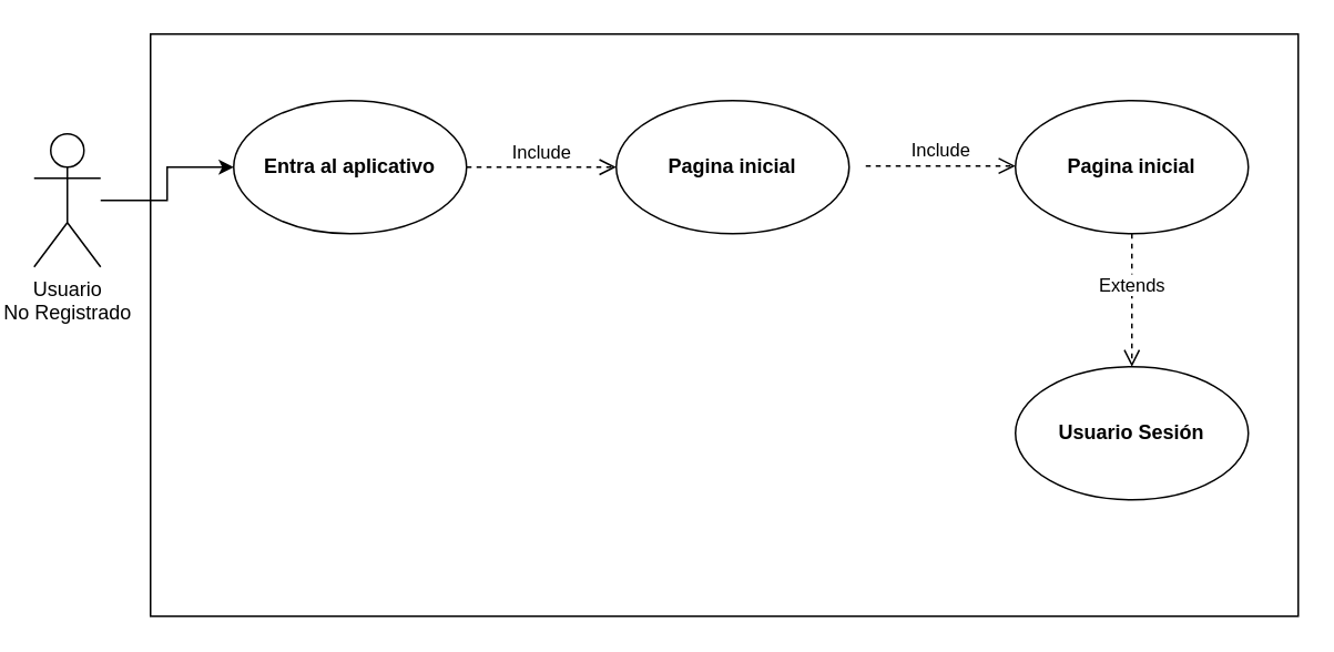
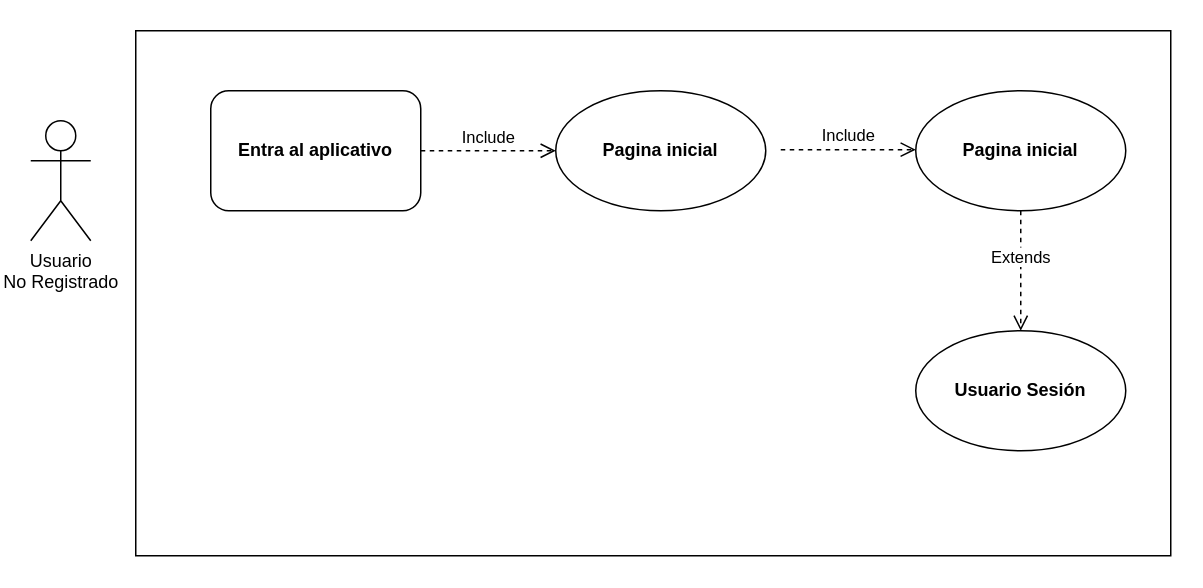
- <mxCell id="5" value="&lt;b&gt;Entra al aplicativo&lt;/b&gt;" style="ellipse;whiteSpace=wrap;html=1;" parent="1" vertex="1"><mxGeometry x="140" y="60" width="140" height="80" as="geometry" /></mxCell>
+ <mxCell id="5" value="&lt;b&gt;Entra al aplicativo&lt;/b&gt;" style="whiteSpace=wrap;html=1;rounded=1;" parent="1" vertex="1"><mxGeometry x="140" y="60" width="140" height="80" as="geometry" /></mxCell>
- <mxCell id="3" style="edgeStyle=orthogonalEdgeStyle;rounded=0;orthogonalLoop=1;jettySize=auto;html=1;entryX=0;entryY=0.5;entryDx=0;entryDy=0;" parent="1" source="4" target="5" edge="1"><mxGeometry relative="1" as="geometry" /></mxCell>
